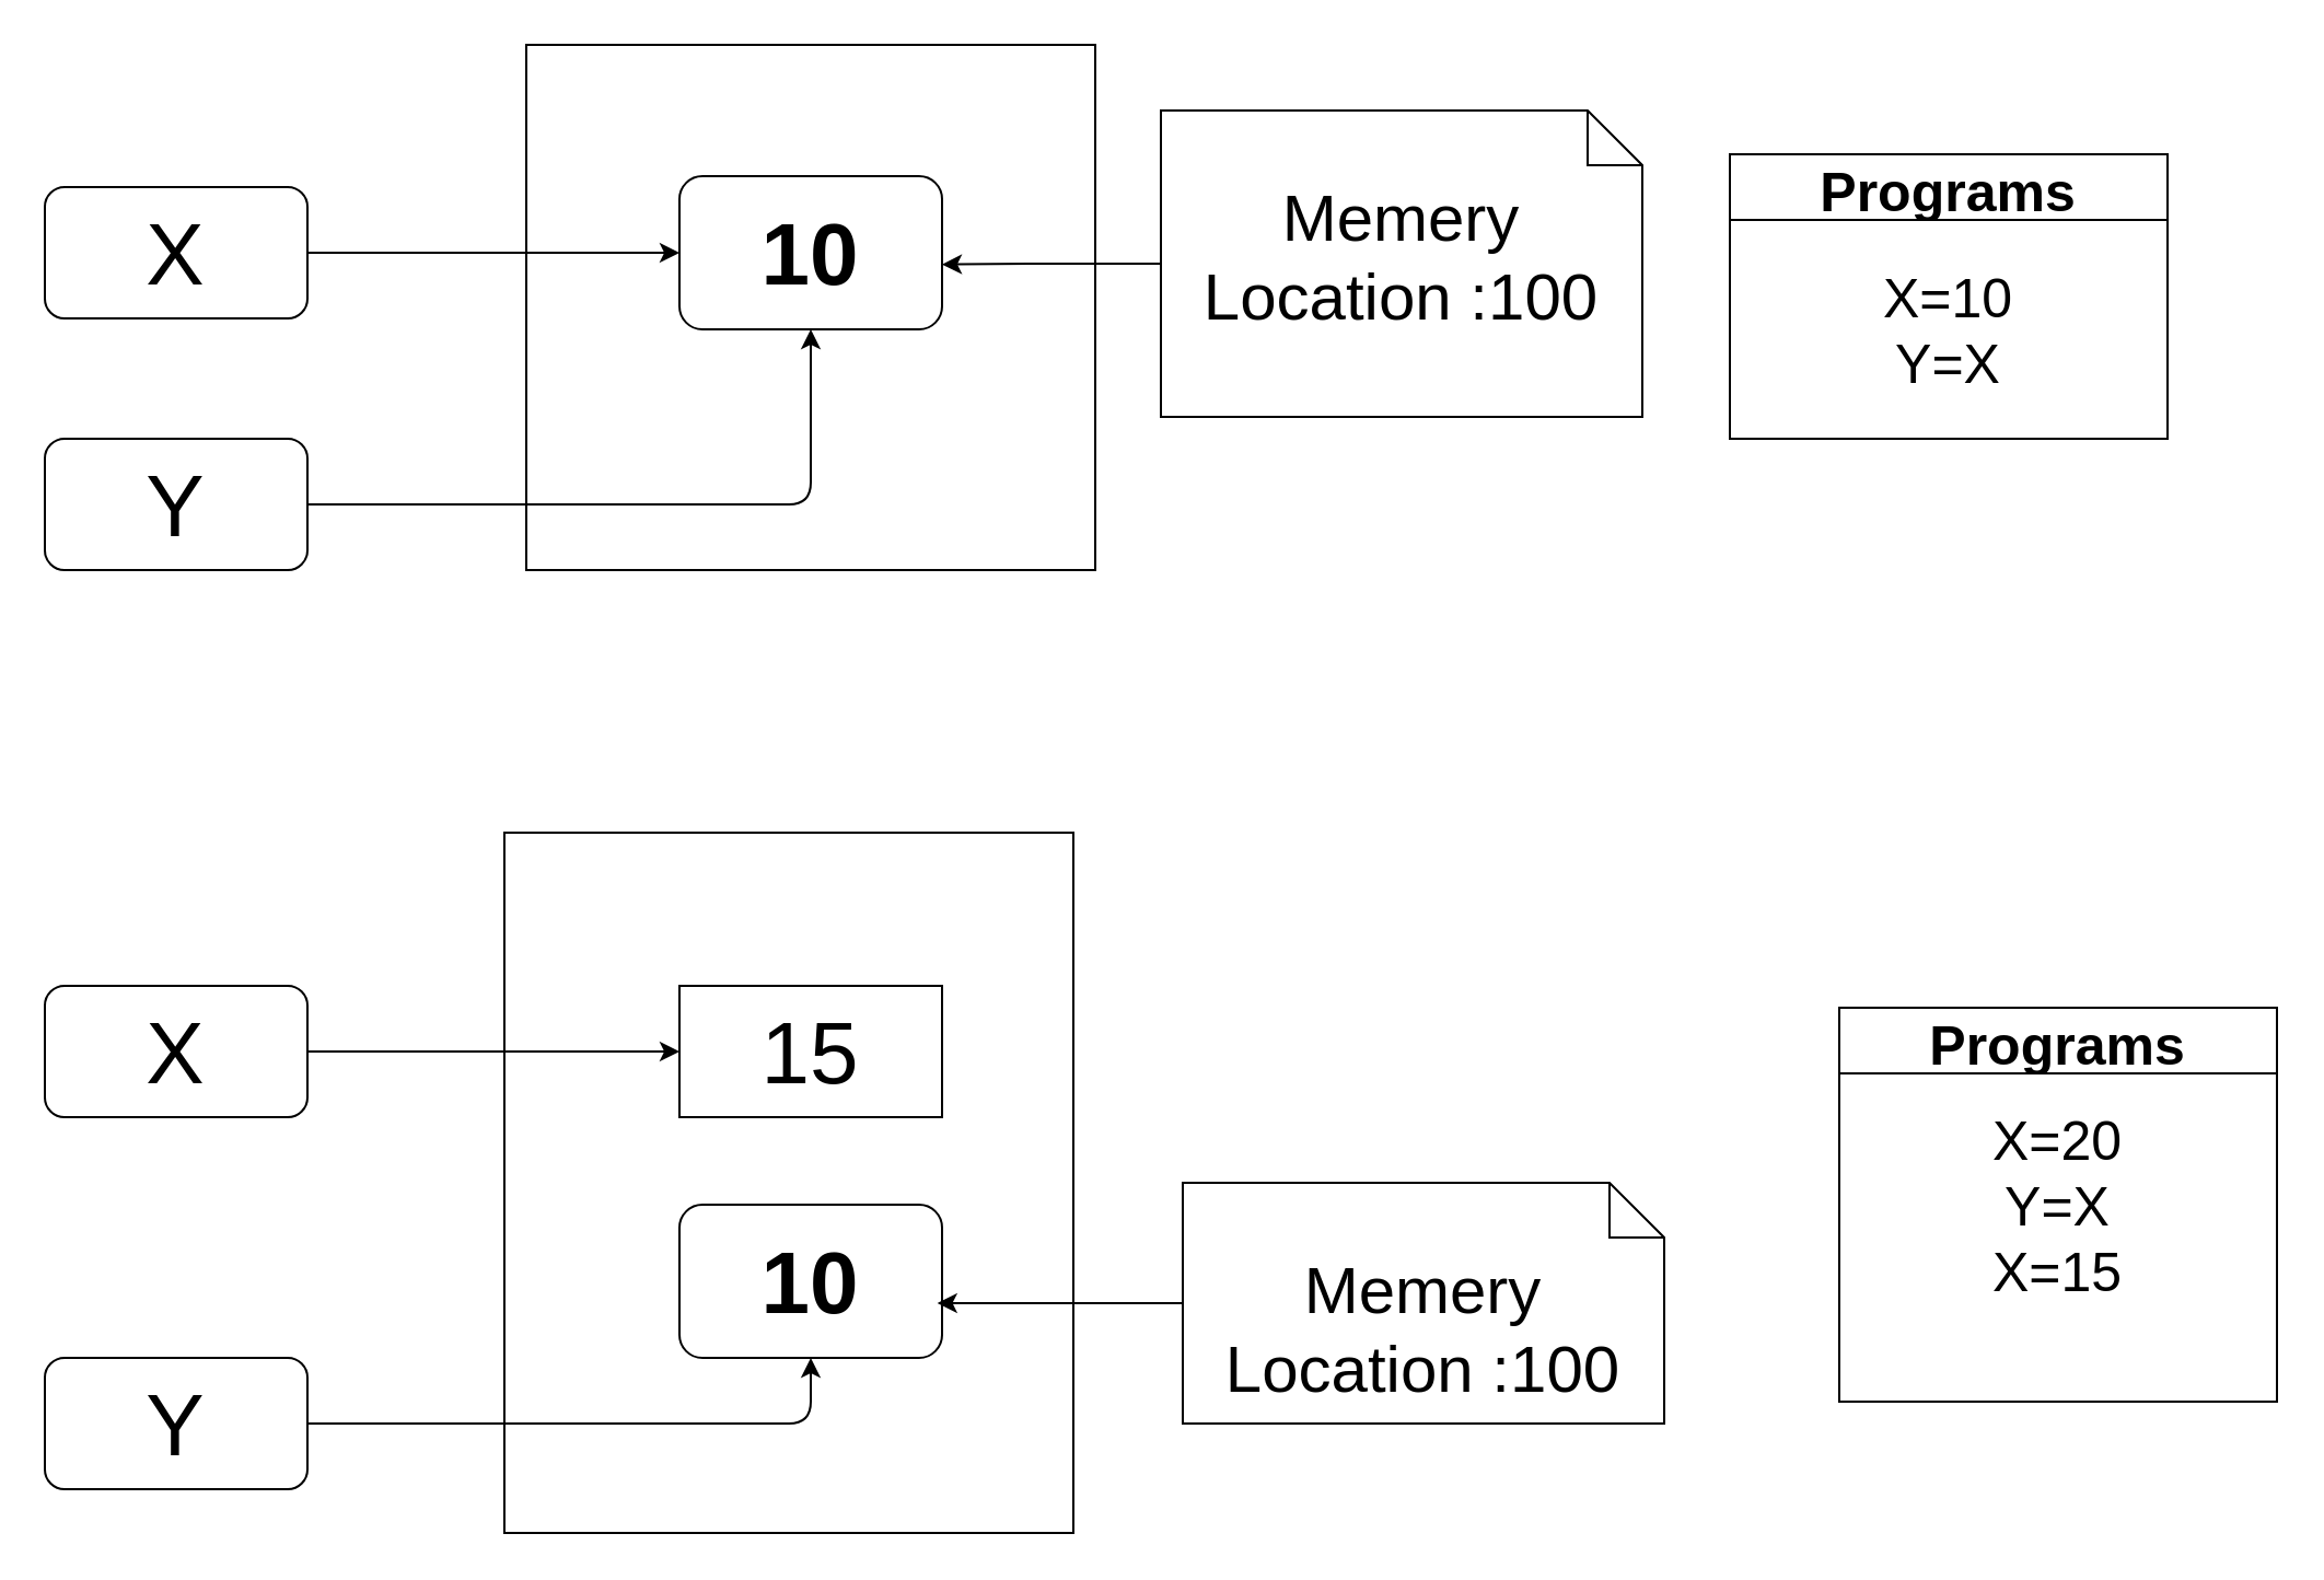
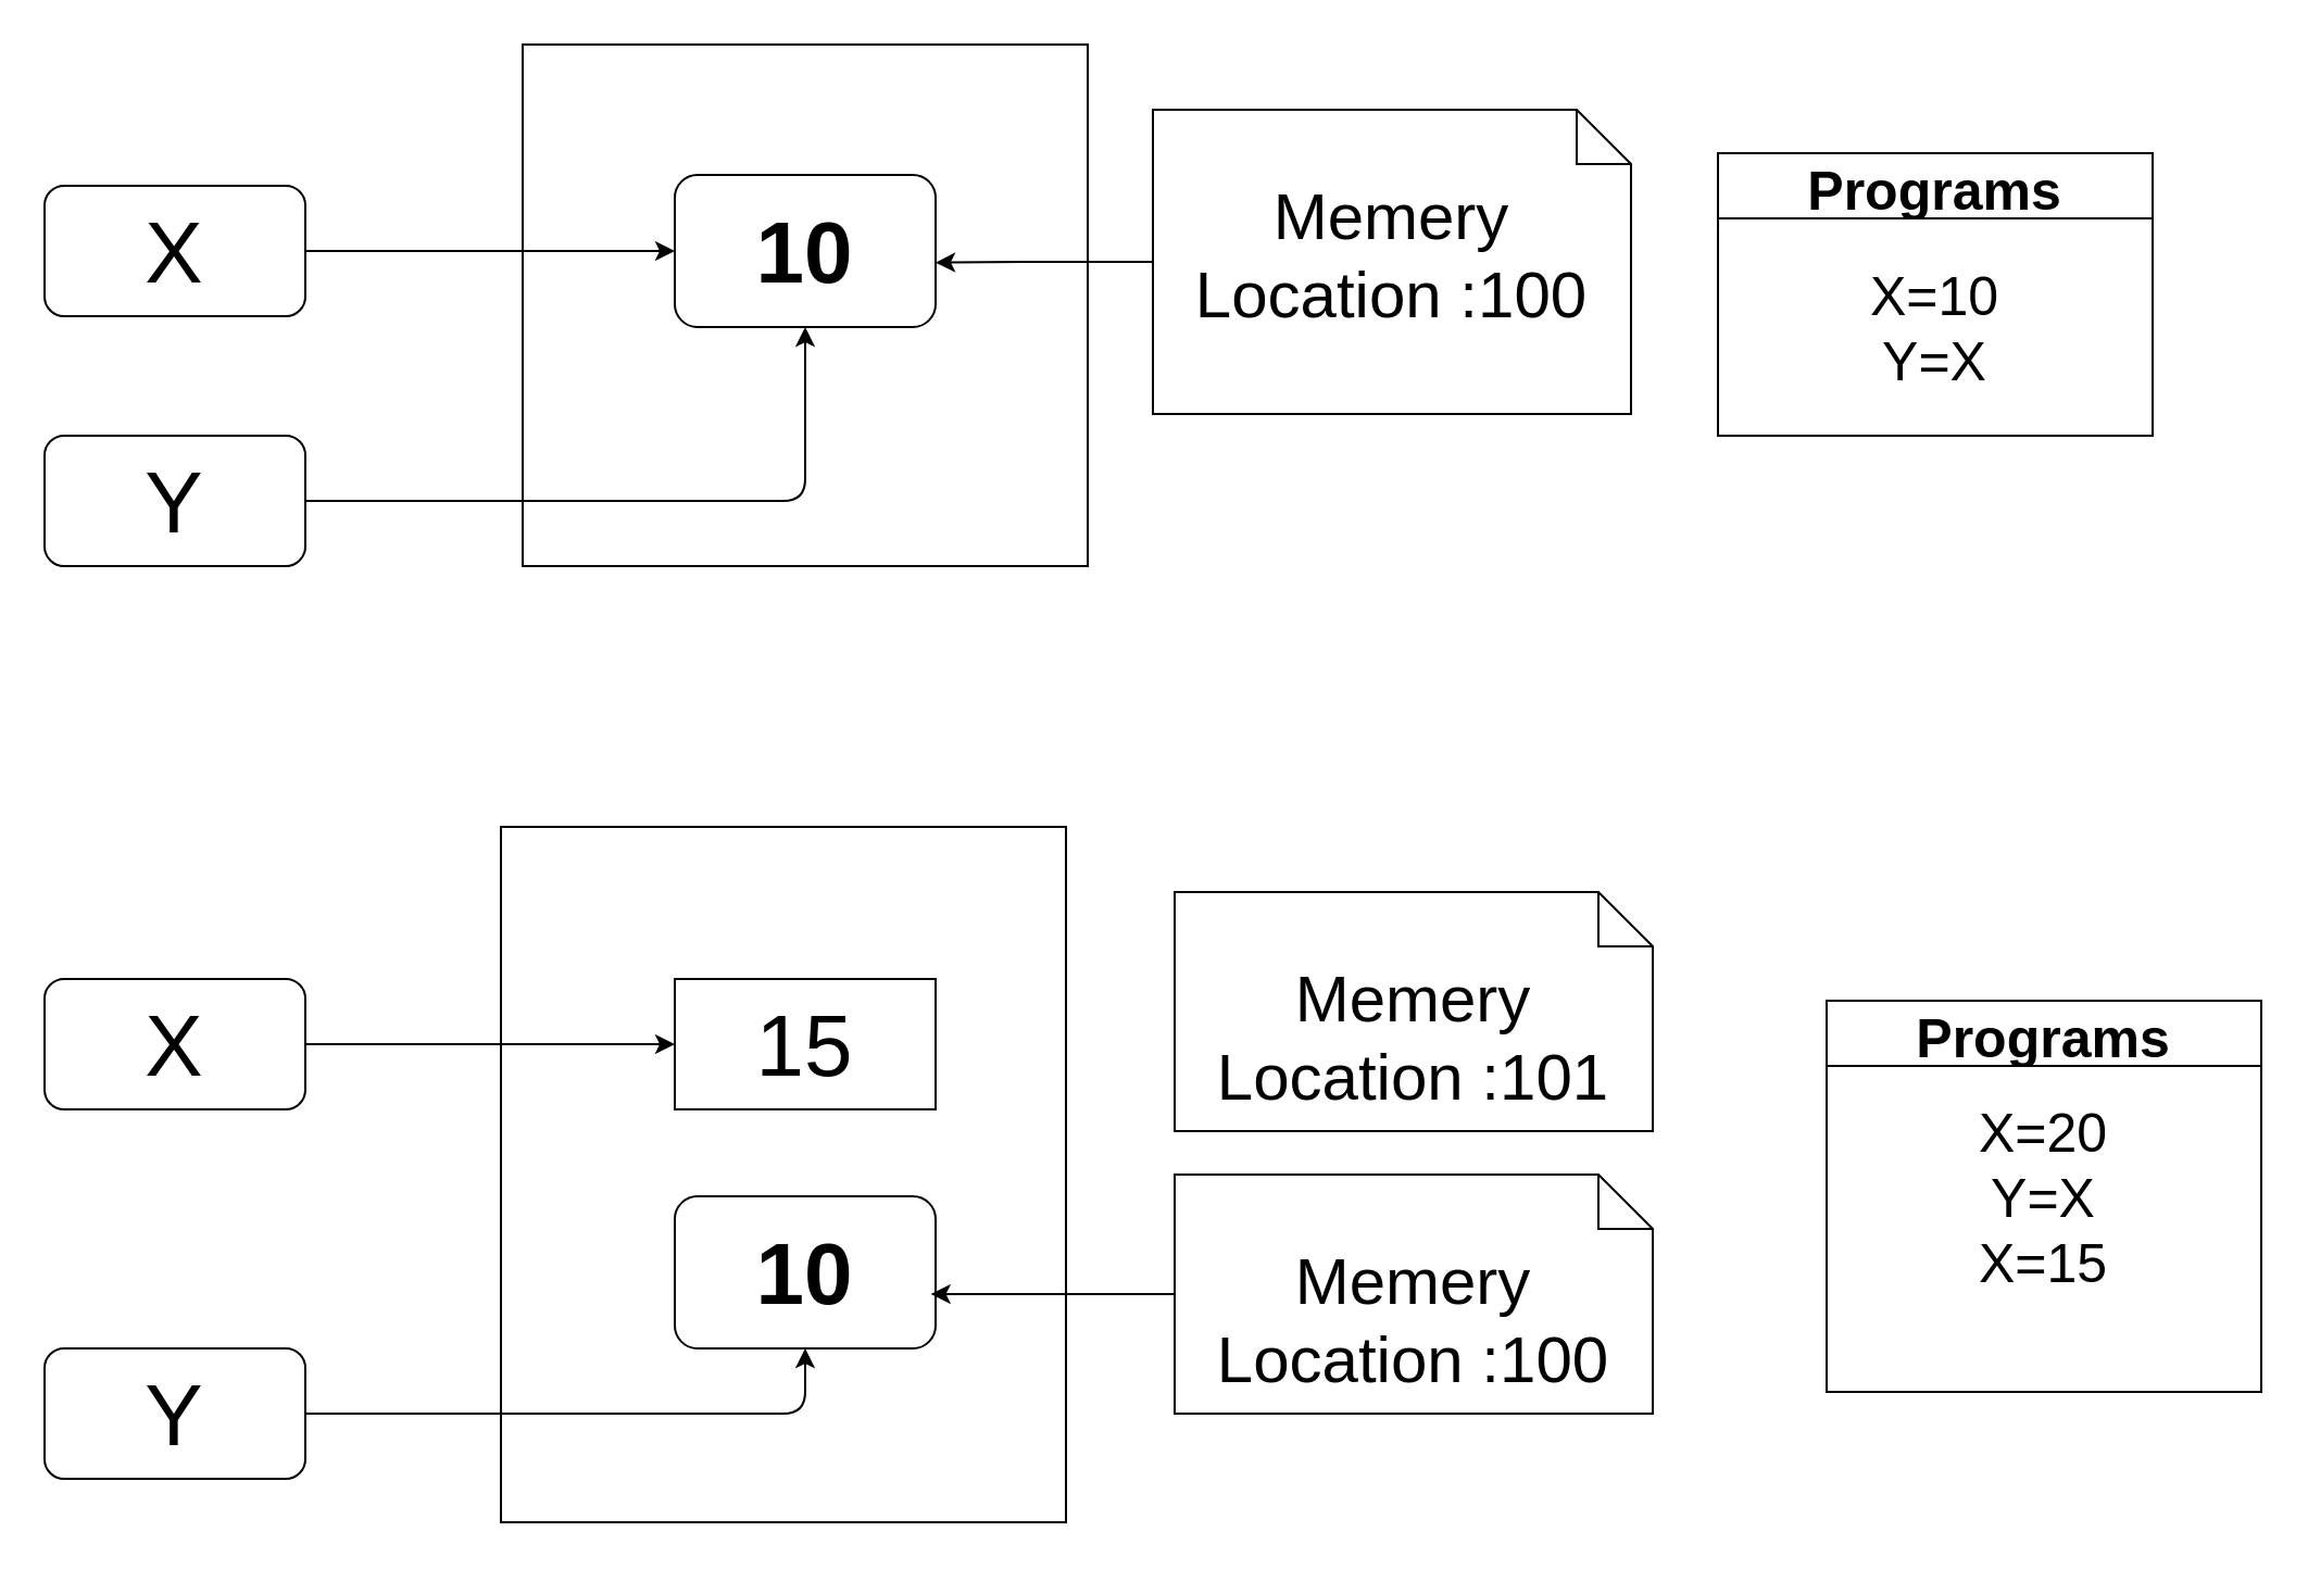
+ <mxCell id="16" value="&lt;font style=&quot;font-size: 30px;&quot;&gt;Memery Location :101&lt;/font&gt;" style="shape=note2;boundedLbl=1;whiteSpace=wrap;html=1;size=25;verticalAlign=top;align=center;" parent="1" vertex="1"><mxGeometry x="540" y="410" width="220" height="110" as="geometry" /></mxCell>
